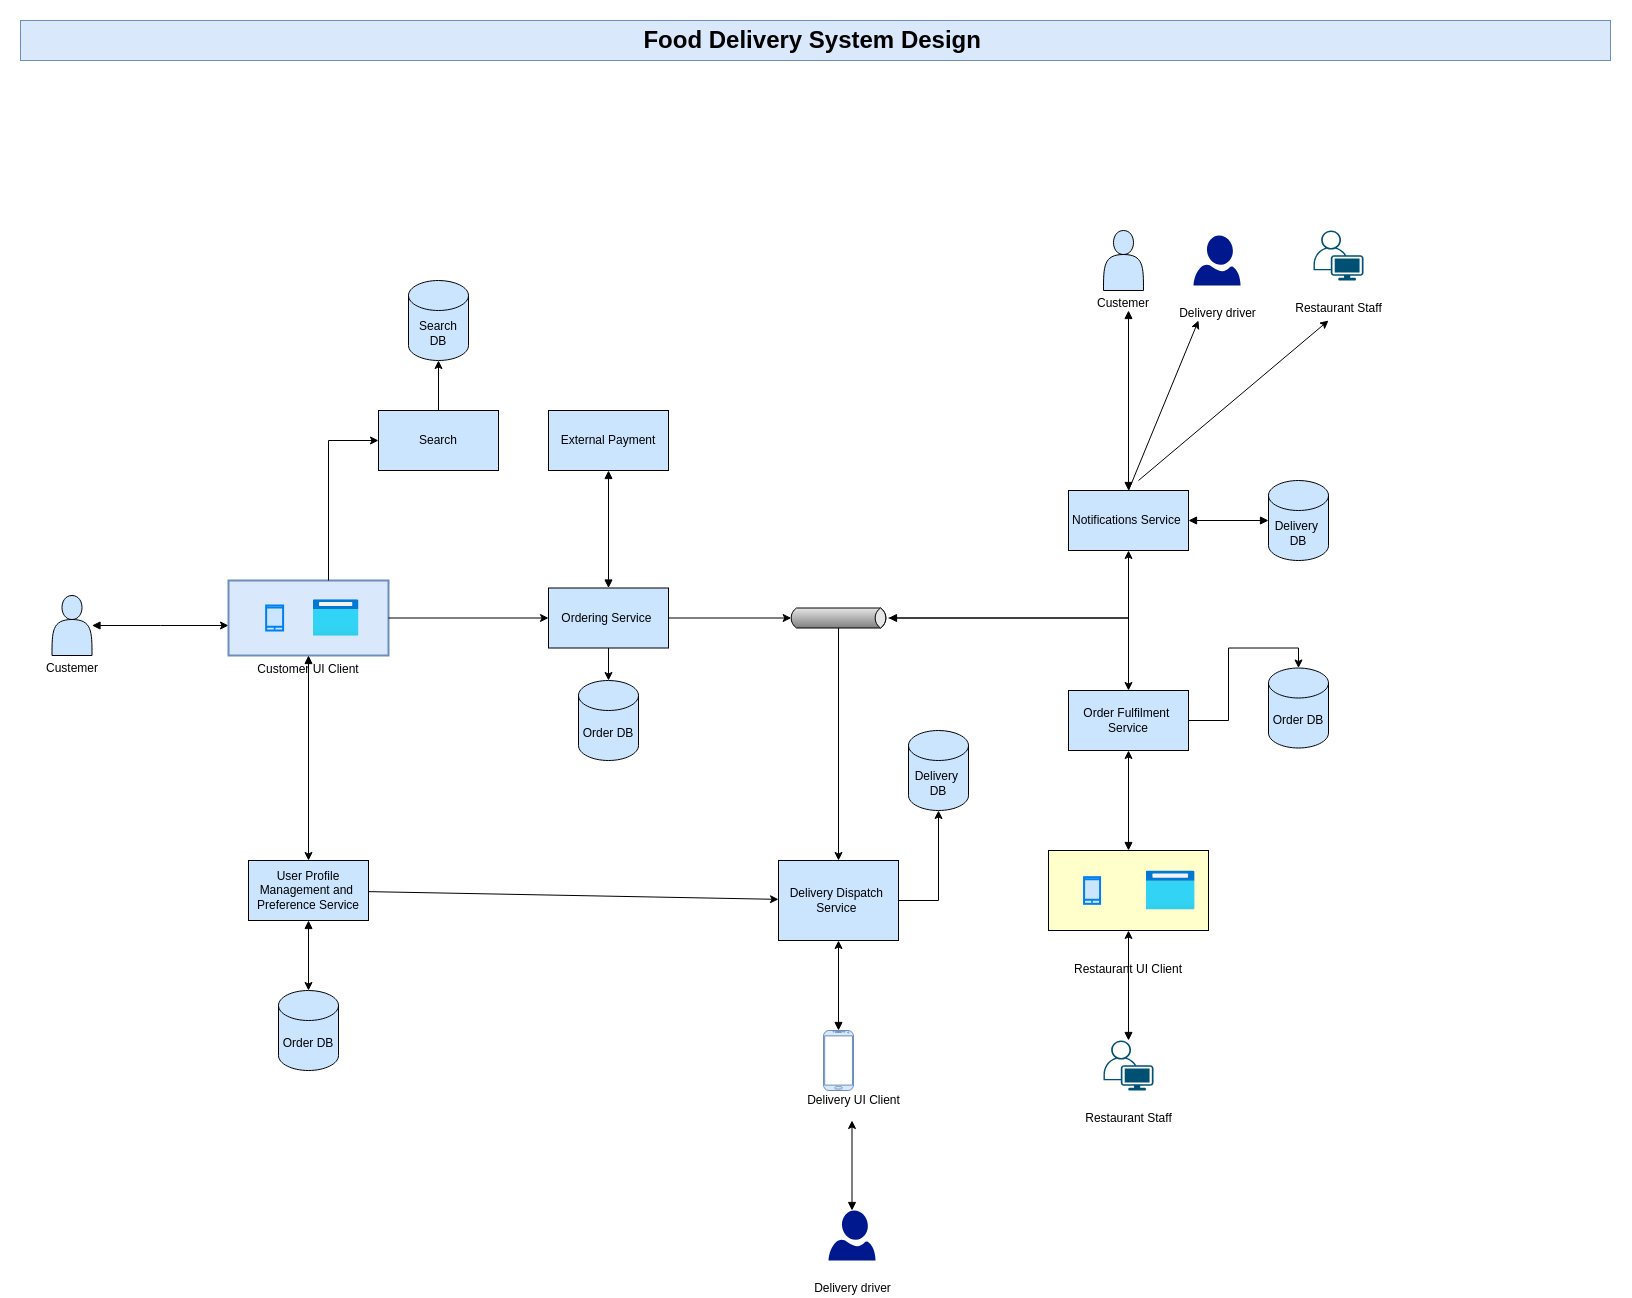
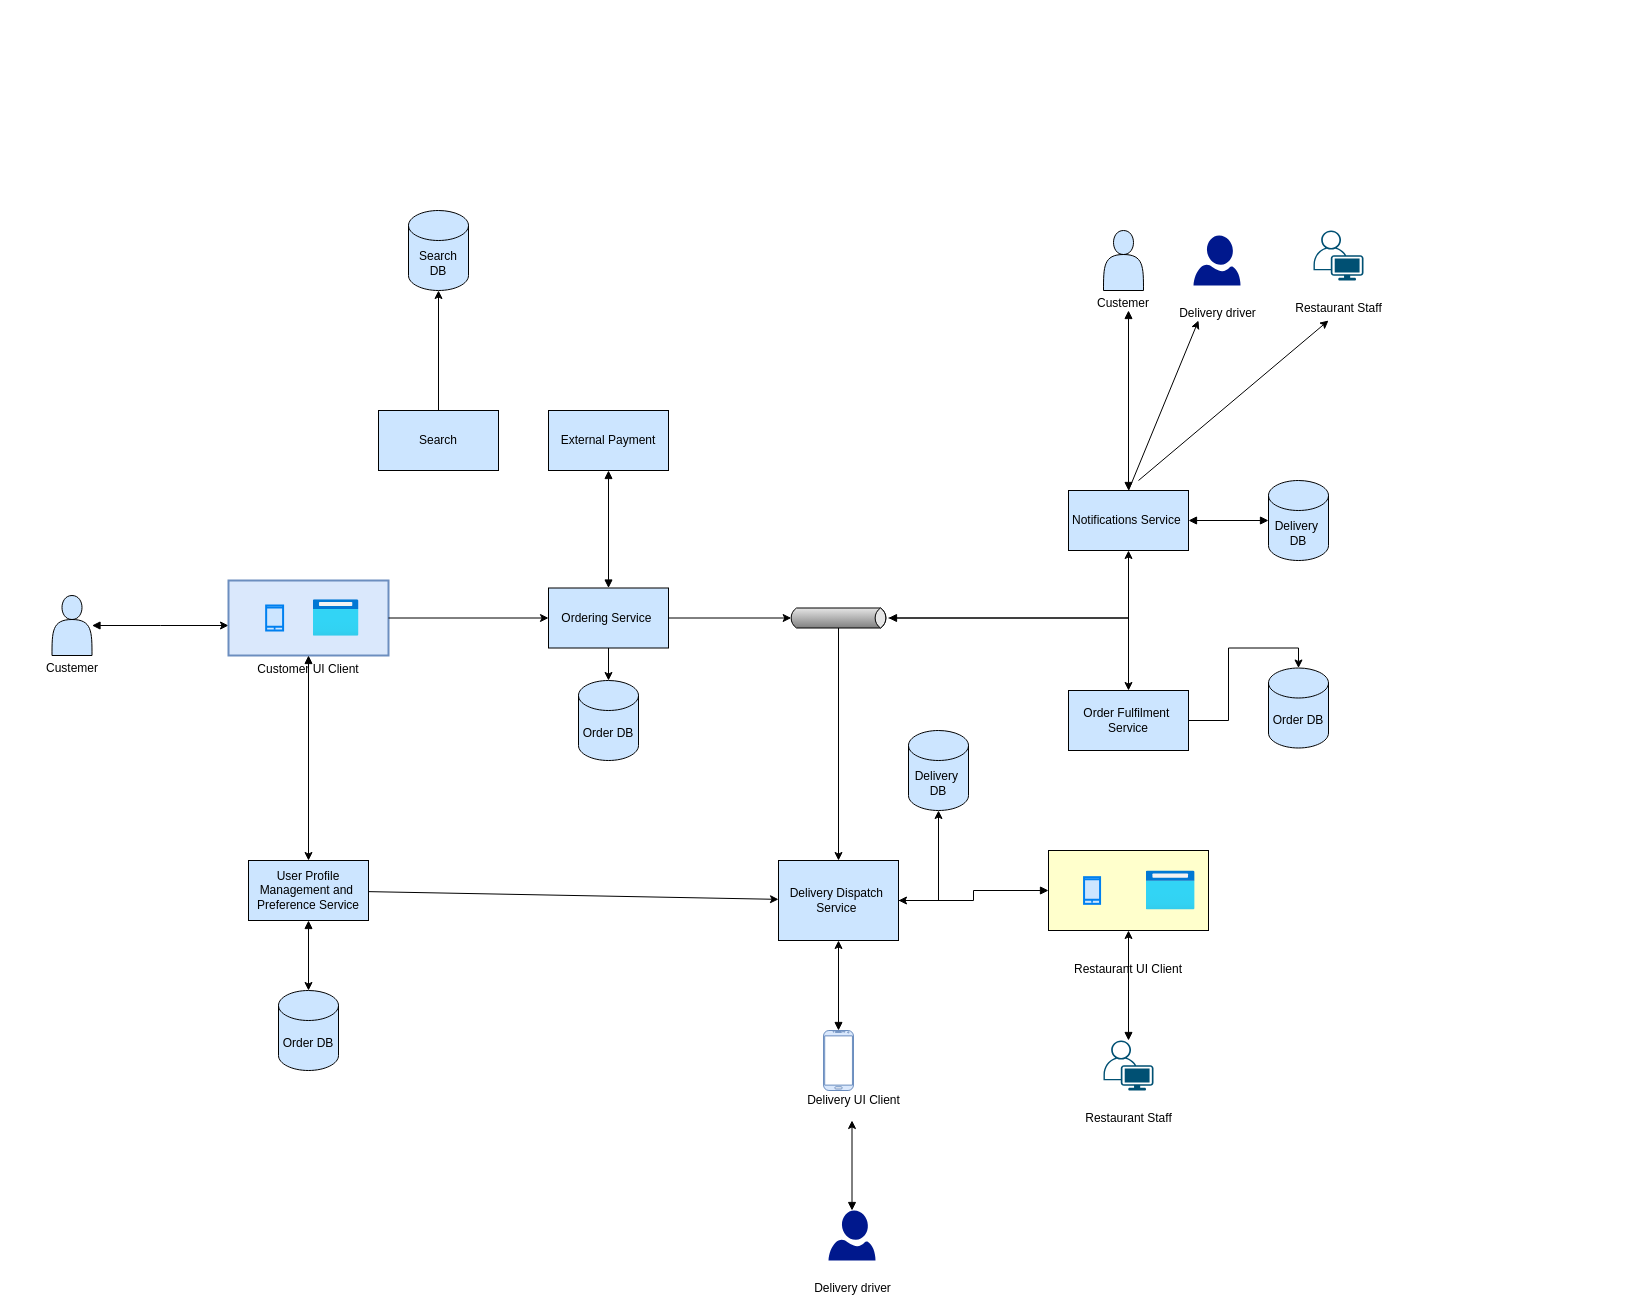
- <mxCell id="2" value="Food Delivery System Design&amp;nbsp;" style="text;strokeColor=#6c8ebf;fillColor=#dae8fc;html=1;fontSize=24;fontStyle=1;verticalAlign=middle;align=center;" parent="1" vertex="1"><mxGeometry x="20" y="20" width="1590" height="40" as="geometry" /></mxCell>
- <mxCell id="28" value="Search DB" style="shape=cylinder3;whiteSpace=wrap;html=1;boundedLbl=1;backgroundOutline=1;size=15;fillColor=#CCE5FF;" parent="1" vertex="1"><mxGeometry x="408" y="280" width="60" height="80" as="geometry" /></mxCell>
+ <mxCell id="28" value="Search DB" style="shape=cylinder3;whiteSpace=wrap;html=1;boundedLbl=1;backgroundOutline=1;size=15;fillColor=#CCE5FF;" parent="1" vertex="1"><mxGeometry x="408" y="210" width="60" height="80" as="geometry" /></mxCell>
- <mxCell id="25" style="edgeStyle=orthogonalEdgeStyle;rounded=0;orthogonalLoop=1;jettySize=auto;html=1;entryX=0;entryY=0.5;entryDx=0;entryDy=0;" parent="1" source="10" target="21" edge="1"><mxGeometry relative="1" as="geometry"><Array as="points"><mxPoint x="328" y="440" /></Array></mxGeometry></mxCell>
- <mxCell id="43" style="edgeStyle=orthogonalEdgeStyle;rounded=0;orthogonalLoop=1;jettySize=auto;html=1;entryX=0.5;entryY=1;entryDx=0;entryDy=0;startArrow=block;startFill=1;" parent="1" source="14" target="41" edge="1"><mxGeometry relative="1" as="geometry" /></mxCell>
+ <mxCell id="43" style="edgeStyle=orthogonalEdgeStyle;rounded=0;orthogonalLoop=1;jettySize=auto;html=1;startArrow=block;startFill=1;" parent="1" source="14" target="39" edge="1"><mxGeometry relative="1" as="geometry" /></mxCell>
